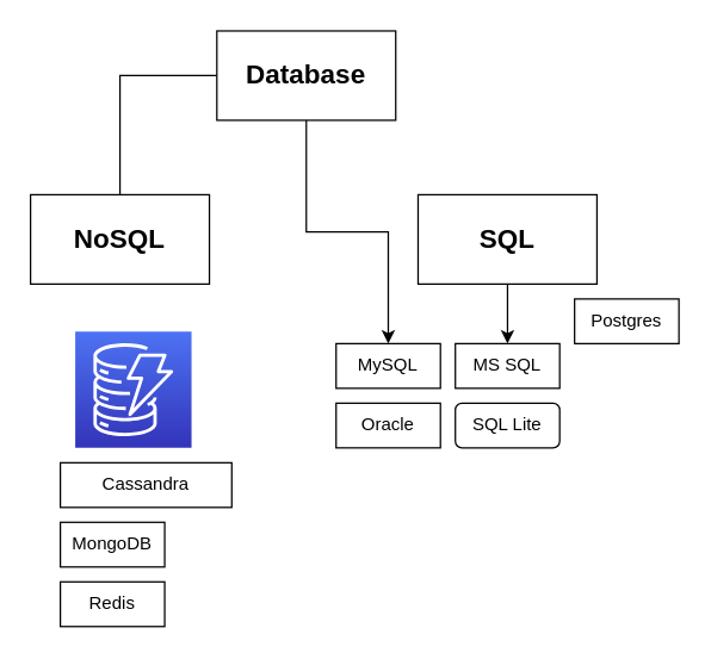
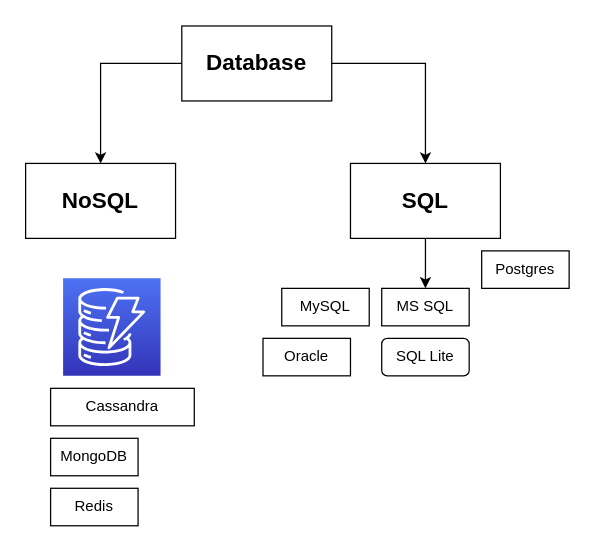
- <mxCell id="8" style="edgeStyle=orthogonalEdgeStyle;rounded=0;orthogonalLoop=1;jettySize=auto;html=1;exitX=0;exitY=0.5;exitDx=0;exitDy=0;entryX=0.5;entryY=0;entryDx=0;entryDy=0;fontSize=18;endArrow=none;" edge="1" parent="1" source="9" target="12"><mxGeometry relative="1" as="geometry" /></mxCell>
+ <mxCell id="8" style="edgeStyle=orthogonalEdgeStyle;rounded=0;orthogonalLoop=1;jettySize=auto;html=1;exitX=0;exitY=0.5;exitDx=0;exitDy=0;entryX=0.5;entryY=0;entryDx=0;entryDy=0;fontSize=18;" edge="1" parent="1" source="9" target="12"><mxGeometry relative="1" as="geometry" /></mxCell>
- <mxCell id="7" style="edgeStyle=orthogonalEdgeStyle;rounded=0;orthogonalLoop=1;jettySize=auto;html=1;fontSize=18;" edge="1" parent="1" source="9" target="3"><mxGeometry relative="1" as="geometry" /></mxCell>
+ <mxCell id="7" style="edgeStyle=orthogonalEdgeStyle;rounded=0;orthogonalLoop=1;jettySize=auto;html=1;entryX=0.5;entryY=0;entryDx=0;entryDy=0;fontSize=18;" edge="1" parent="1" source="9" target="11"><mxGeometry relative="1" as="geometry" /></mxCell>
- <mxCell id="2" value="Oracle" style="rounded=0;whiteSpace=wrap;html=1;" vertex="1" parent="1"><mxGeometry x="225" y="270" width="70" height="30" as="geometry" /></mxCell>
+ <mxCell id="2" value="Oracle" style="rounded=0;whiteSpace=wrap;html=1;" vertex="1" parent="1"><mxGeometry x="210" y="270" width="70" height="30" as="geometry" /></mxCell>
